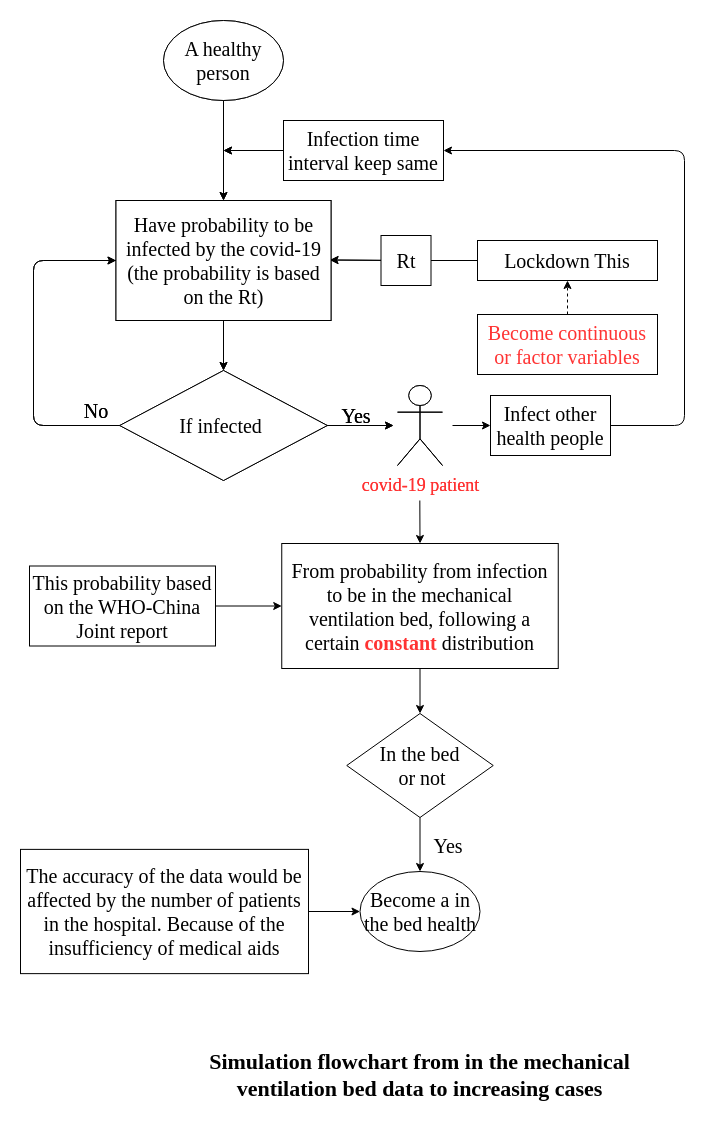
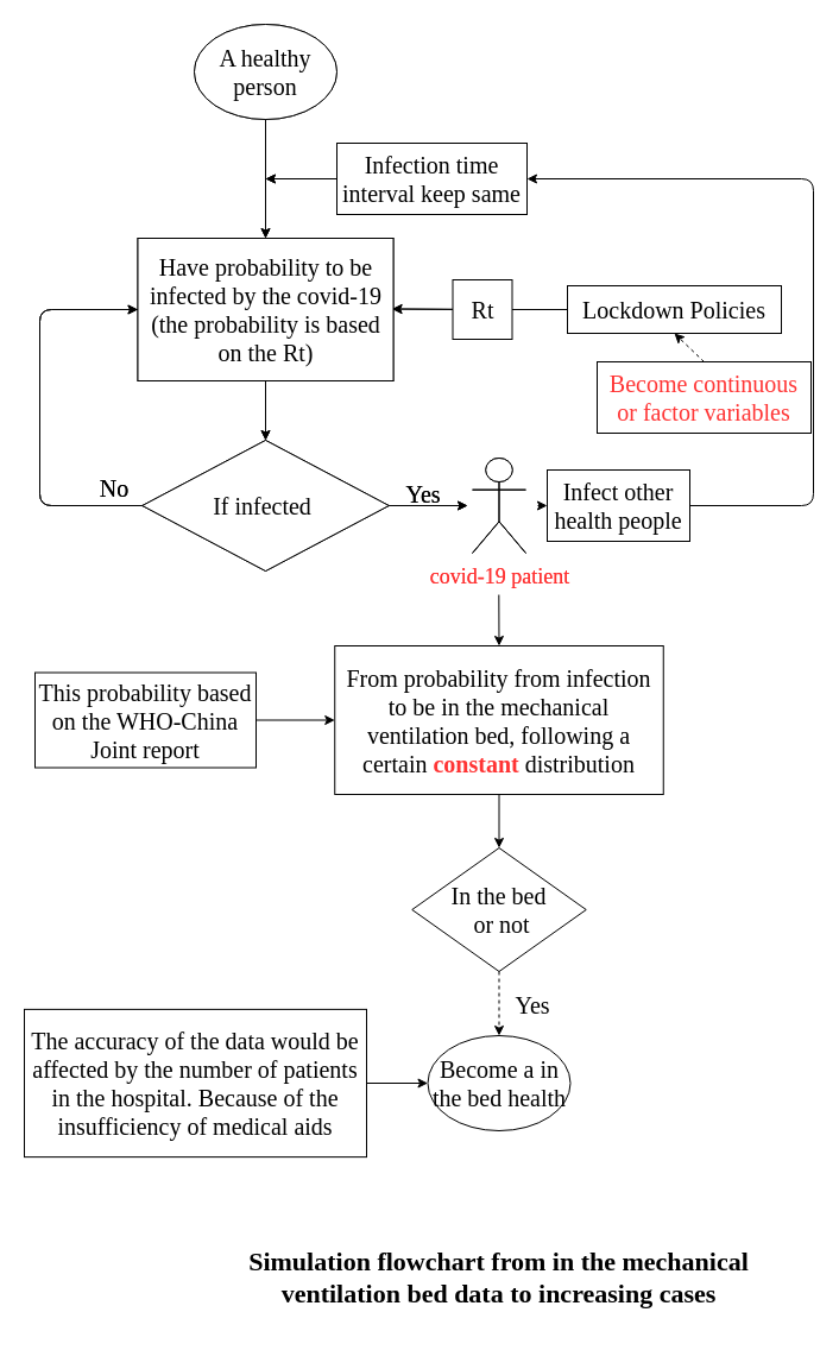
- <mxCell id="24" value="Lockdown This" style="rounded=0;whiteSpace=wrap;html=1;fontFamily=Times New Roman;fontSize=20;" parent="1" vertex="1"><mxGeometry x="477" y="240" width="180" height="40" as="geometry" /></mxCell>
+ <mxCell id="24" value="Lockdown Policies" style="rounded=0;whiteSpace=wrap;html=1;fontFamily=Times New Roman;fontSize=20;" parent="1" vertex="1"><mxGeometry x="477" y="240" width="180" height="40" as="geometry" /></mxCell>
- <mxCell id="42" value="Become continuous or factor variables" style="rounded=0;whiteSpace=wrap;html=1;fontFamily=Times New Roman;fontSize=20;fontColor=#FF3333;" parent="1" vertex="1"><mxGeometry x="477" y="314" width="180" height="60" as="geometry" /></mxCell>
+ <mxCell id="42" value="Become continuous or factor variables" style="rounded=0;whiteSpace=wrap;html=1;fontFamily=Times New Roman;fontSize=20;fontColor=#FF3333;" parent="1" vertex="1"><mxGeometry x="502" y="304" width="180" height="60" as="geometry" /></mxCell>
- <mxCell id="14" value="&lt;font color=&quot;#000000&quot;&gt;Infect other health people&lt;/font&gt;" style="rounded=0;whiteSpace=wrap;html=1;fontFamily=Times New Roman;fontSize=20;fontColor=#FF3333;" parent="1" vertex="1"><mxGeometry x="490" y="395" width="120" height="60" as="geometry" /></mxCell>
+ <mxCell id="14" value="&lt;font color=&quot;#000000&quot;&gt;Infect other health people&lt;/font&gt;" style="rounded=0;whiteSpace=wrap;html=1;fontFamily=Times New Roman;fontSize=20;fontColor=#FF3333;" parent="1" vertex="1"><mxGeometry x="460" y="395" width="120" height="60" as="geometry" /></mxCell>
- <mxCell id="40" value="" style="endArrow=classic;html=1;fontFamily=Times New Roman;fontSize=20;fontColor=#FF3333;entryX=0.5;entryY=0;entryDx=0;entryDy=0;exitX=0.5;exitY=1;exitDx=0;exitDy=0;" parent="1" source="39" edge="1" target="43"><mxGeometry width="50" height="50" relative="1" as="geometry"><mxPoint x="434" y="804" as="sourcePoint" /><mxPoint x="420" y="820" as="targetPoint" /></mxGeometry></mxCell>
+ <mxCell id="40" value="" style="endArrow=classic;html=1;fontFamily=Times New Roman;fontSize=20;fontColor=#FF3333;entryX=0.5;entryY=0;entryDx=0;entryDy=0;exitX=0.5;exitY=1;exitDx=0;exitDy=0;dashed=1;" parent="1" source="39" edge="1" target="43"><mxGeometry width="50" height="50" relative="1" as="geometry"><mxPoint x="434" y="804" as="sourcePoint" /><mxPoint x="420" y="820" as="targetPoint" /></mxGeometry></mxCell>
